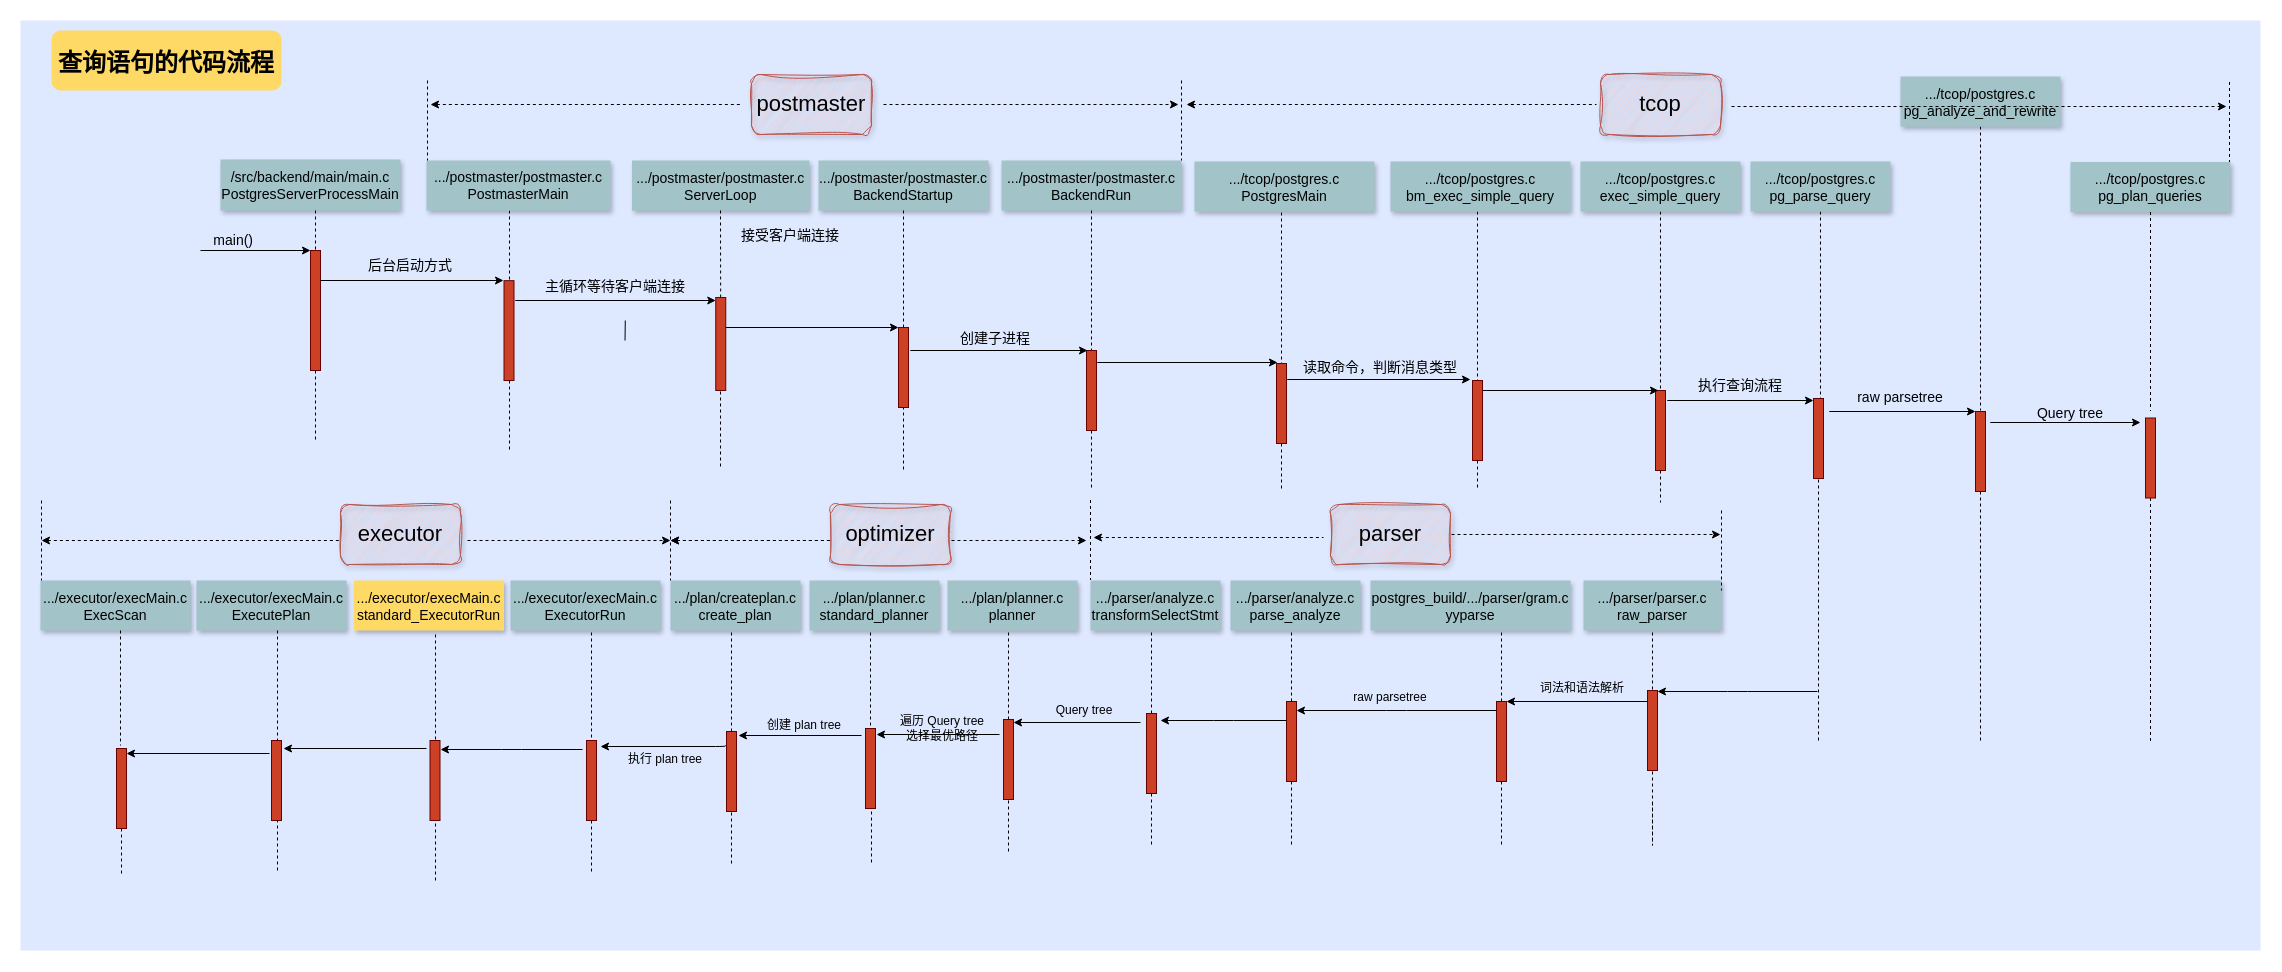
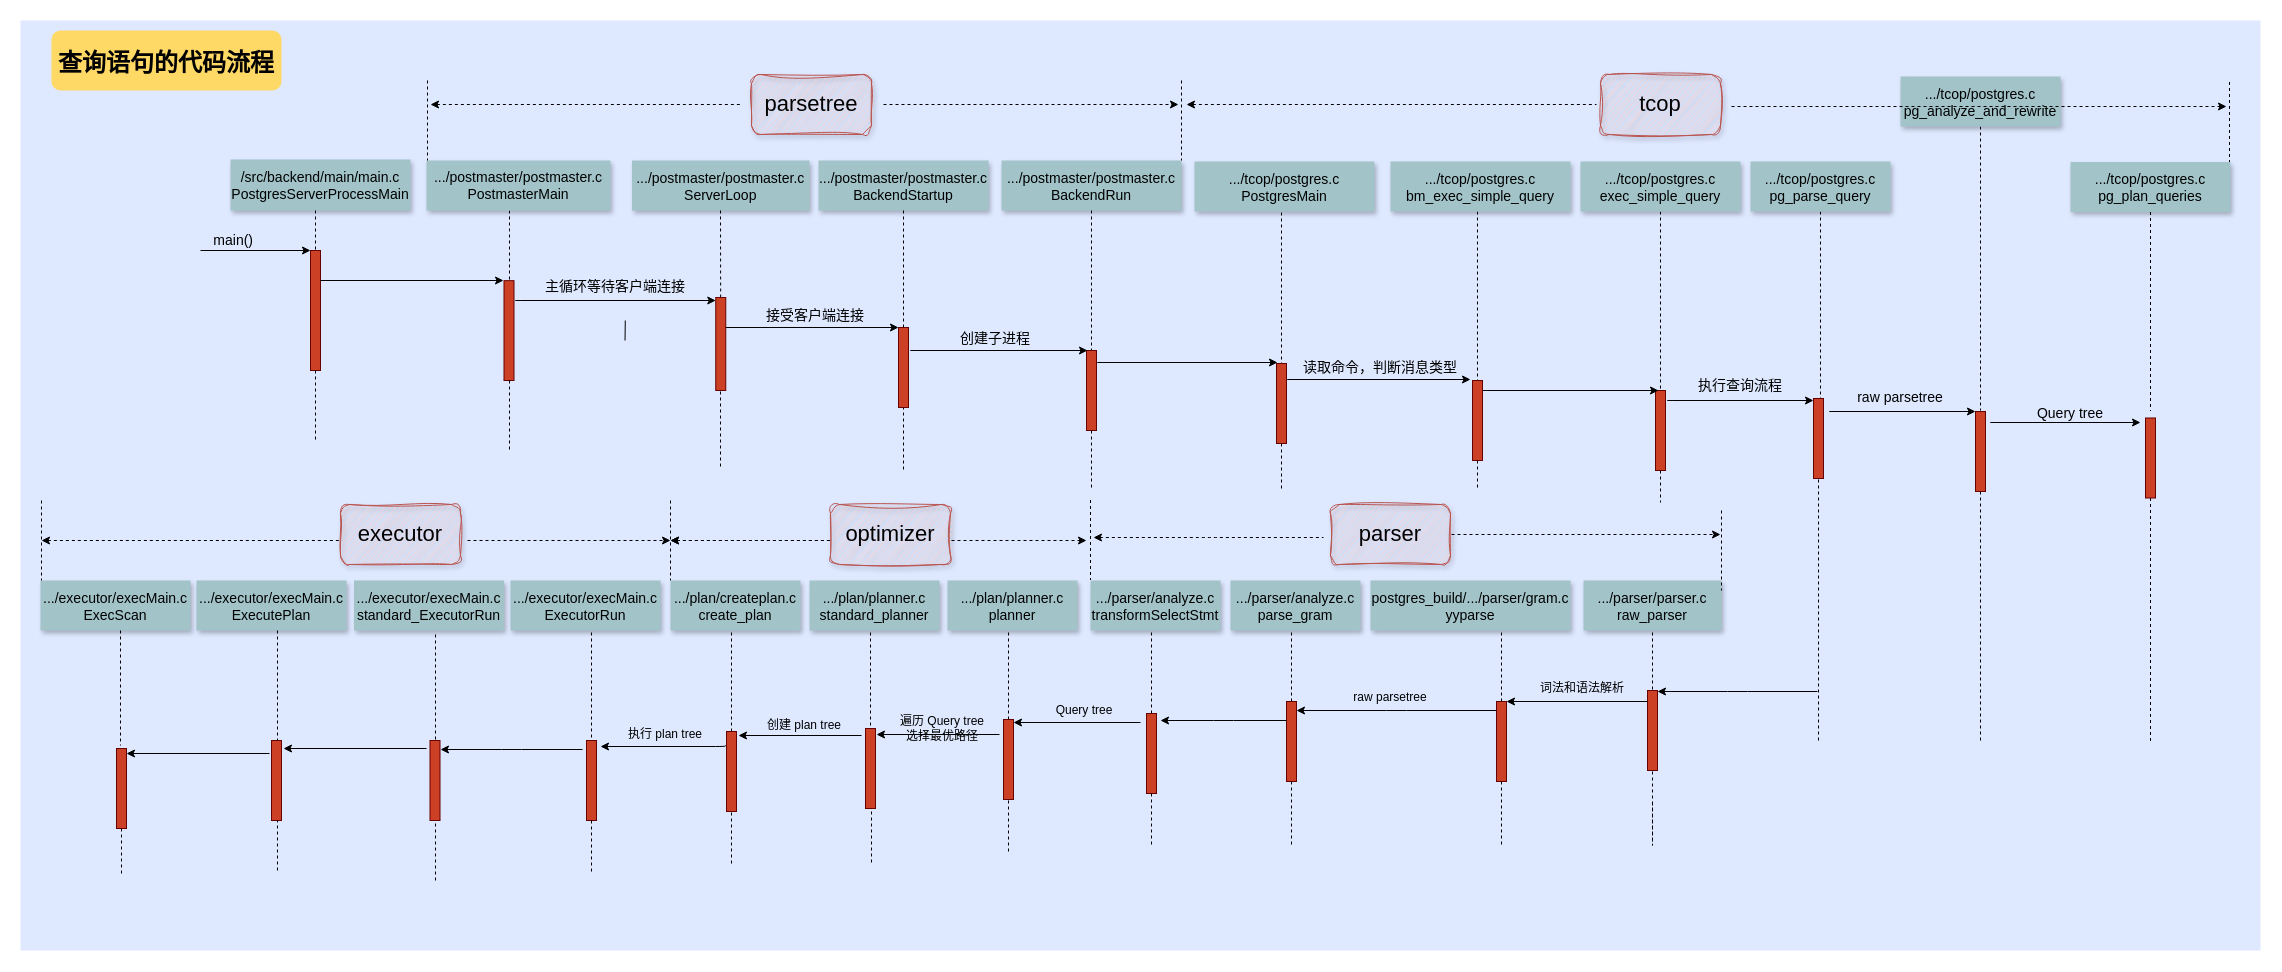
- <mxCell id="31" value="&lt;font style=&quot;font-size: 22px;&quot;&gt;postmaster&lt;/font&gt;" style="rounded=1;whiteSpace=wrap;html=1;fillColor=#f8cecc;strokeColor=#b85450;sketch=1;curveFitting=1;jiggle=2;glass=0;shadow=1;" vertex="1" parent="1"><mxGeometry x="751" y="74" width="120" height="60" as="geometry" /></mxCell>
+ <mxCell id="31" value="&lt;font style=&quot;font-size: 22px;&quot;&gt;parsetree&lt;/font&gt;" style="rounded=1;whiteSpace=wrap;html=1;fillColor=#f8cecc;strokeColor=#b85450;sketch=1;curveFitting=1;jiggle=2;glass=0;shadow=1;" vertex="1" parent="1"><mxGeometry x="751" y="74" width="120" height="60" as="geometry" /></mxCell>
- <mxCell id="5" value="/src/backend/main/main.c&#10;PostgresServerProcessMain" style="shadow=1;fillColor=#A2C4C9;strokeColor=none;fontSize=14;fontColor=#000000;whiteSpace=wrap;fontStyle=0" parent="1" vertex="1"><mxGeometry x="220" y="159" width="180" height="51" as="geometry" /></mxCell>
+ <mxCell id="5" value="/src/backend/main/main.c&#10;PostgresServerProcessMain" style="shadow=1;fillColor=#A2C4C9;strokeColor=none;fontSize=14;fontColor=#000000;whiteSpace=wrap;fontStyle=0" parent="1" vertex="1"><mxGeometry x="230" y="159" width="180" height="51" as="geometry" /></mxCell>
- <mxCell id="33" value="&lt;span style=&quot;font-size: 14px;&quot;&gt;接受客户端连接&lt;/span&gt;" style="text;html=1;strokeColor=none;fillColor=none;align=center;verticalAlign=middle;whiteSpace=wrap;rounded=0;" vertex="1" parent="1"><mxGeometry x="715" y="220" width="150" height="30" as="geometry" /></mxCell>
+ <mxCell id="33" value="&lt;span style=&quot;font-size: 14px;&quot;&gt;接受客户端连接&lt;/span&gt;" style="text;html=1;strokeColor=none;fillColor=none;align=center;verticalAlign=middle;whiteSpace=wrap;rounded=0;" vertex="1" parent="1"><mxGeometry x="740" y="300" width="150" height="30" as="geometry" /></mxCell>
- <mxCell id="30" value="&lt;font style=&quot;font-size: 14px;&quot;&gt;后台启动方式&lt;/font&gt;" style="text;html=1;strokeColor=none;fillColor=none;align=center;verticalAlign=middle;whiteSpace=wrap;rounded=0;" vertex="1" parent="1"><mxGeometry x="360" y="250.17" width="100" height="30" as="geometry" /></mxCell>
- <mxCell id="79" value=".../parser/analyze.c&#10;parse_analyze" style="shadow=1;fillColor=#A2C4C9;strokeColor=none;fontSize=14;" vertex="1" parent="1"><mxGeometry x="1230" y="580" width="130" height="50" as="geometry" /></mxCell>
+ <mxCell id="79" value=".../parser/analyze.c&#10;parse_gram" style="shadow=1;fillColor=#A2C4C9;strokeColor=none;fontSize=14;" vertex="1" parent="1"><mxGeometry x="1230" y="580" width="130" height="50" as="geometry" /></mxCell>
- <mxCell id="133" value=".../executor/execMain.c&#10;standard_ExecutorRun" style="shadow=1;fillColor=#ffd966;strokeColor=none;fontSize=14;" vertex="1" parent="1"><mxGeometry x="353.5" y="580" width="150" height="50" as="geometry" /></mxCell>
+ <mxCell id="133" value=".../executor/execMain.c&#10;standard_ExecutorRun" style="shadow=1;fillColor=#A2C4C9;strokeColor=none;fontSize=14;" vertex="1" parent="1"><mxGeometry x="353.5" y="580" width="150" height="50" as="geometry" /></mxCell>
- <mxCell id="131" value="执行 plan tree" style="text;html=1;strokeColor=none;fillColor=none;align=center;verticalAlign=middle;whiteSpace=wrap;rounded=0;" vertex="1" parent="1"><mxGeometry x="620" y="744" width="90" height="30" as="geometry" /></mxCell>
+ <mxCell id="131" value="执行 plan tree" style="text;html=1;strokeColor=none;fillColor=none;align=center;verticalAlign=middle;whiteSpace=wrap;rounded=0;" vertex="1" parent="1"><mxGeometry x="620" y="719" width="90" height="30" as="geometry" /></mxCell>
